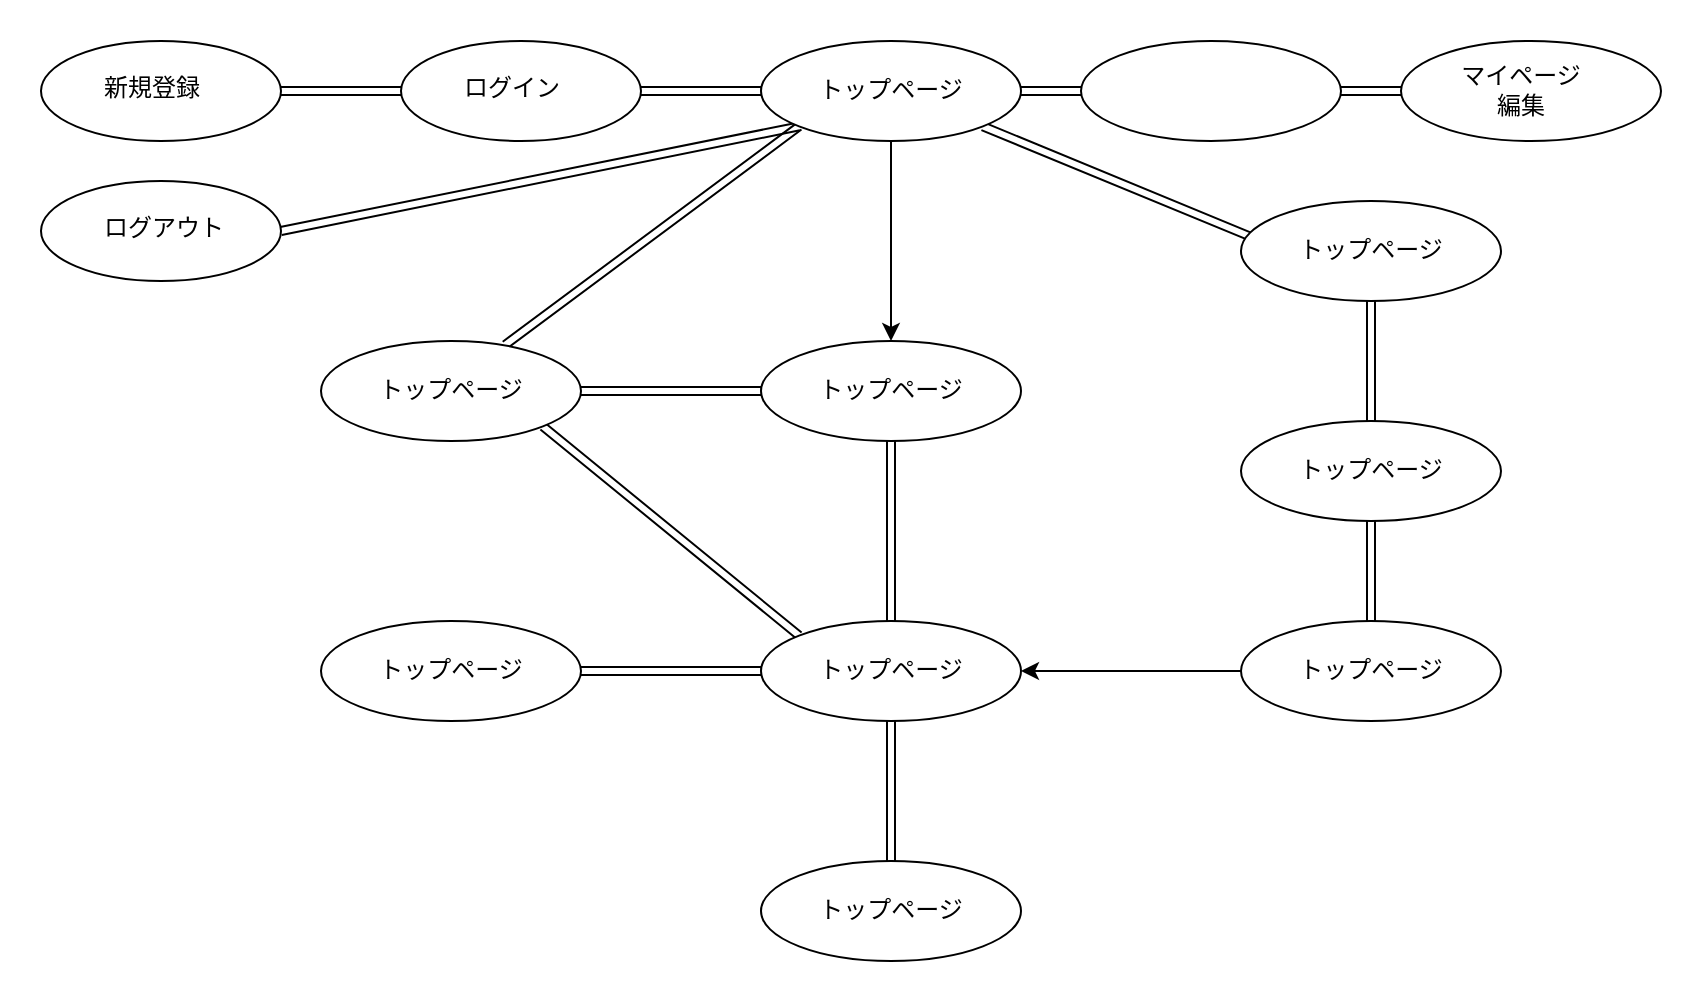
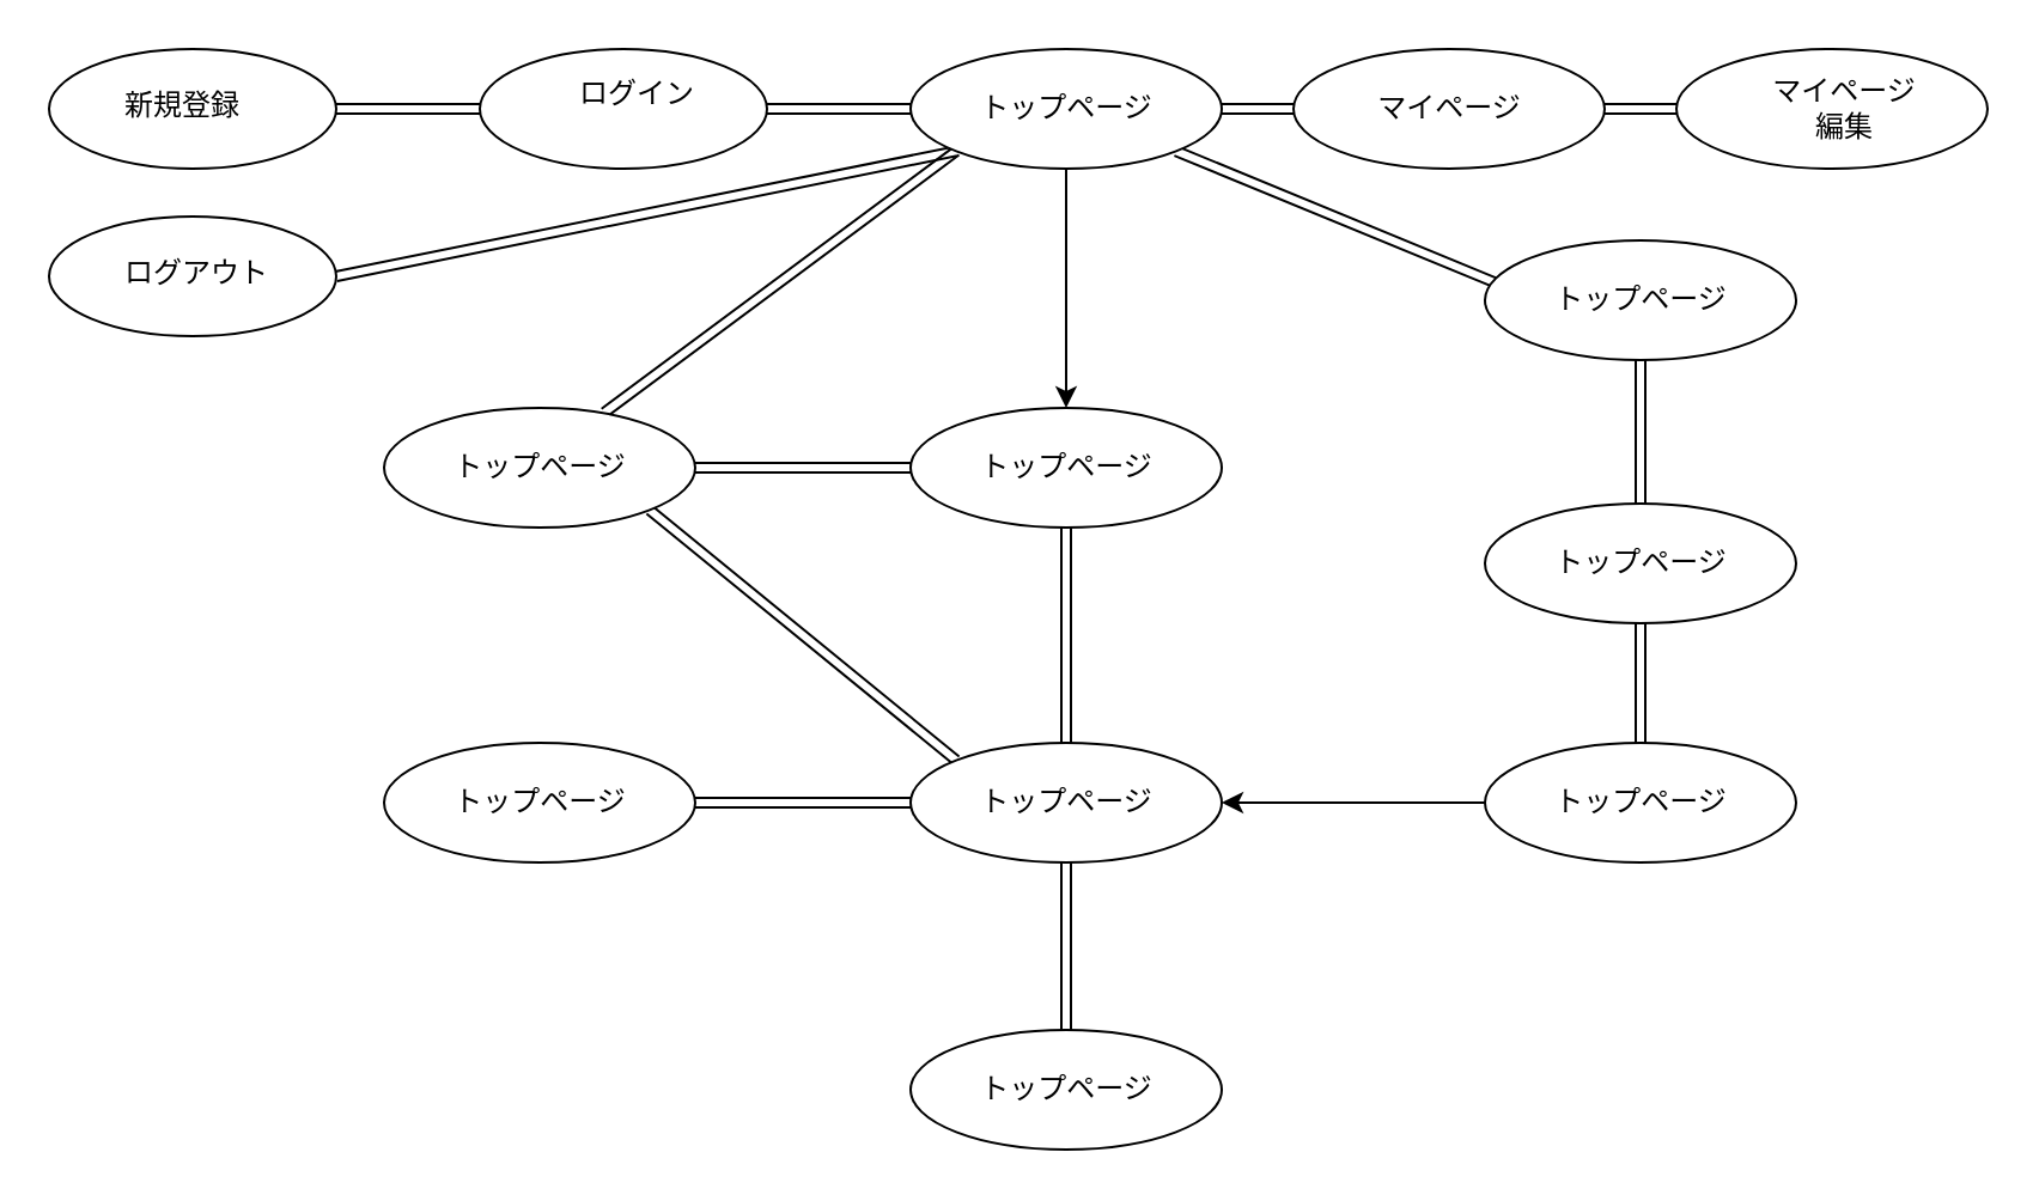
- <mxCell id="14" value="&lt;div style=&quot;text-align: center;&quot;&gt;&lt;span style=&quot;background-color: initial;&quot;&gt;ログイン&lt;/span&gt;&lt;/div&gt;" style="text;whiteSpace=wrap;html=1;" vertex="1" parent="1"><mxGeometry x="230" y="30" width="60" height="30" as="geometry" /></mxCell>
+ <mxCell id="14" value="&lt;div style=&quot;text-align: center;&quot;&gt;&lt;span style=&quot;background-color: initial;&quot;&gt;ログイン&lt;/span&gt;&lt;/div&gt;" style="text;whiteSpace=wrap;html=1;" vertex="1" parent="1"><mxGeometry x="240" y="25" width="60" height="30" as="geometry" /></mxCell>
+ <mxCell id="20" value="マイページ" style="text;html=1;resizable=0;autosize=1;align=center;verticalAlign=middle;points=[];fillColor=none;strokeColor=none;rounded=0;" vertex="1" parent="1"><mxGeometry x="565" y="30" width="80" height="30" as="geometry" /></mxCell>
- <mxCell id="21" value="マイページ&lt;br&gt;編集" style="text;html=1;resizable=0;autosize=1;align=center;verticalAlign=middle;points=[];fillColor=none;strokeColor=none;rounded=0;" vertex="1" parent="1"><mxGeometry x="720" y="25" width="80" height="40" as="geometry" /></mxCell>
+ <mxCell id="21" value="マイページ&lt;br&gt;編集" style="text;html=1;resizable=0;autosize=1;align=center;verticalAlign=middle;points=[];fillColor=none;strokeColor=none;rounded=0;" vertex="1" parent="1"><mxGeometry x="730" y="25" width="80" height="40" as="geometry" /></mxCell>
